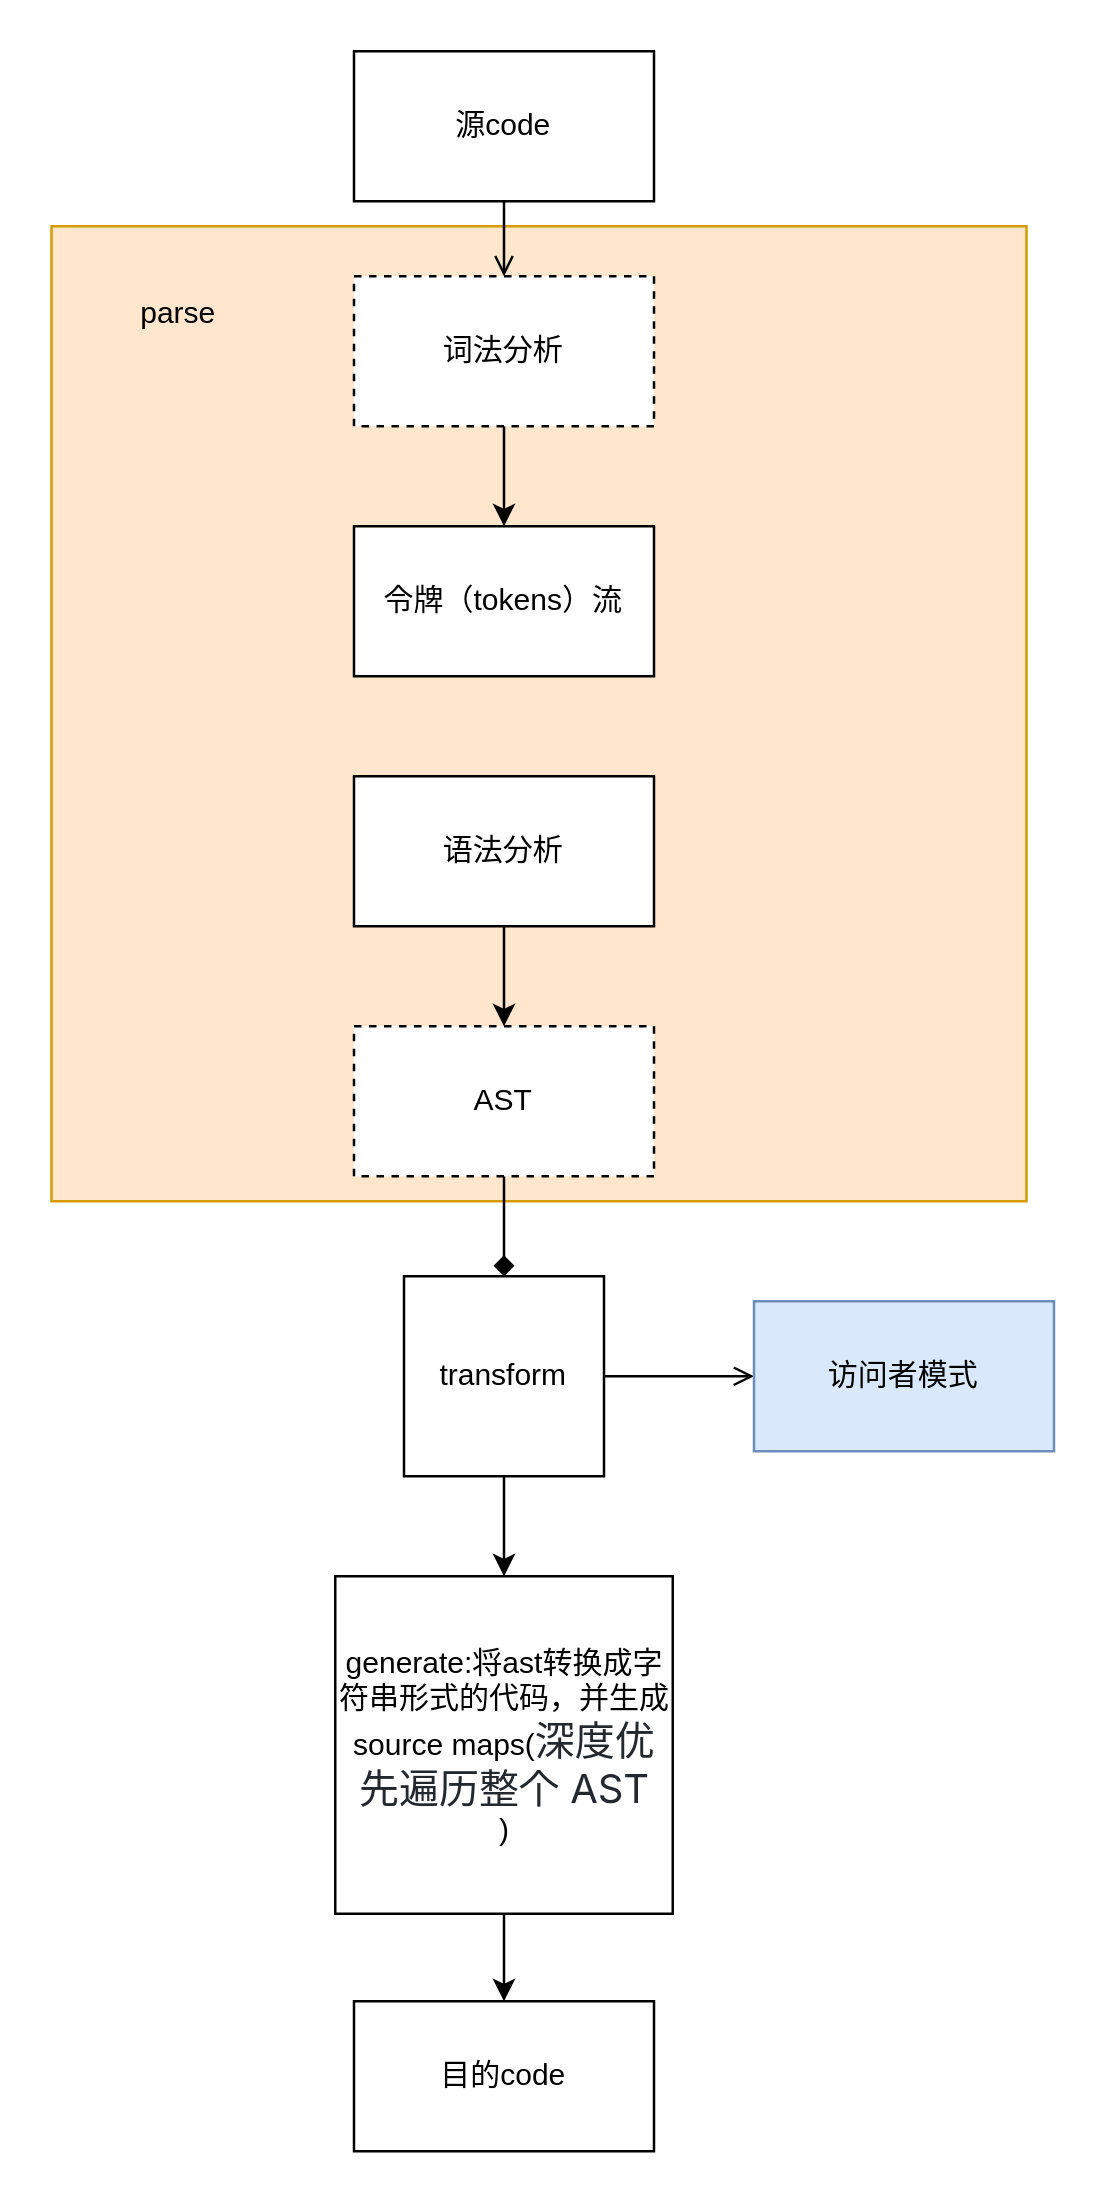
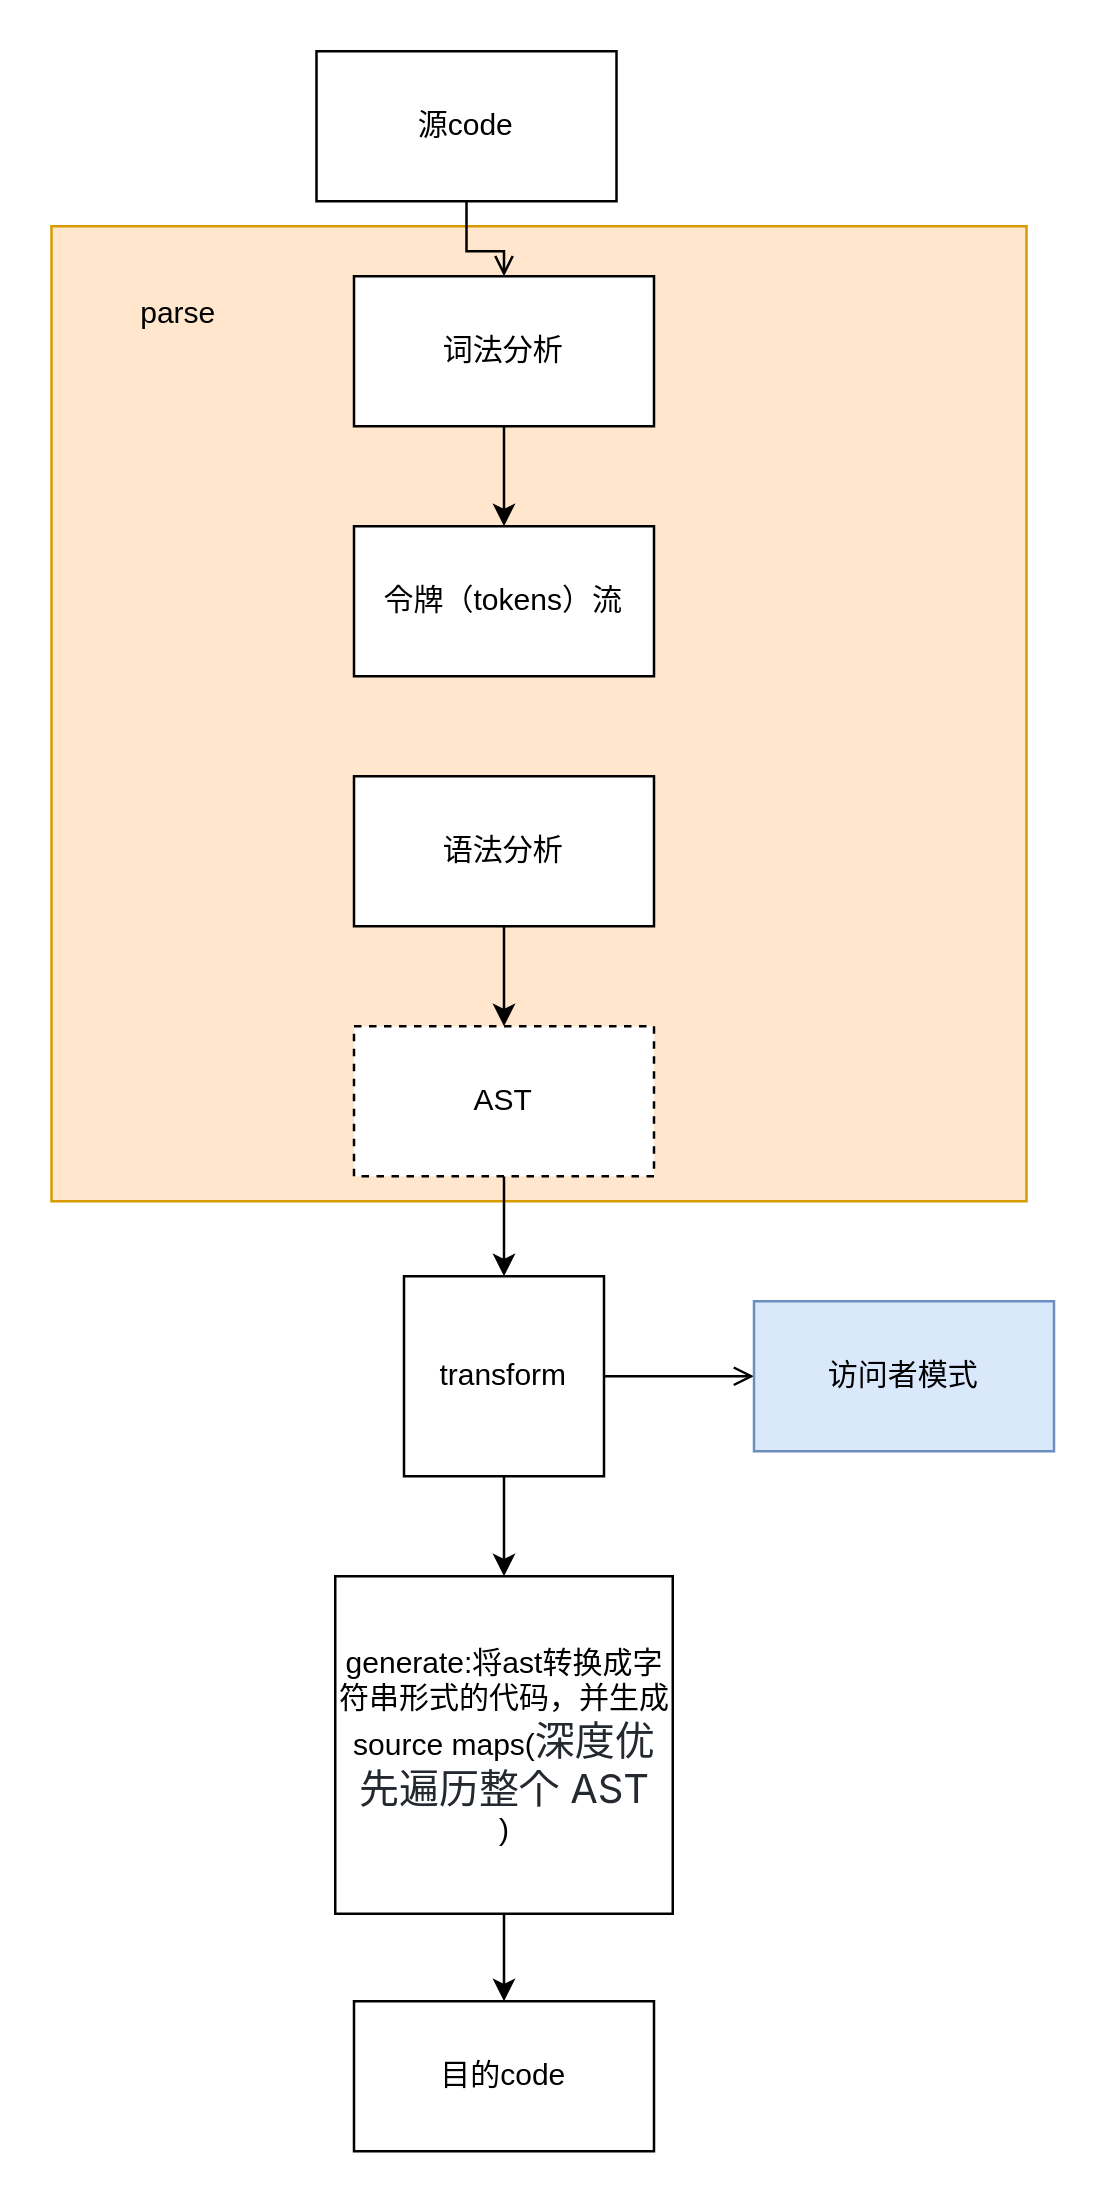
- <mxCell id="9" value="源code" style="rounded=0;whiteSpace=wrap;html=1;" parent="1" vertex="1"><mxGeometry x="141" y="20" width="120" height="60" as="geometry" /></mxCell>
+ <mxCell id="9" value="源code" style="rounded=0;whiteSpace=wrap;html=1;" parent="1" vertex="1"><mxGeometry x="126" y="20" width="120" height="60" as="geometry" /></mxCell>
- <mxCell id="11" value="词法分析" style="whiteSpace=wrap;html=1;rounded=0;dashed=1;" parent="1" vertex="1"><mxGeometry x="141" y="110" width="120" height="60" as="geometry" /></mxCell>
+ <mxCell id="11" value="词法分析" style="whiteSpace=wrap;html=1;rounded=0;" parent="1" vertex="1"><mxGeometry x="141" y="110" width="120" height="60" as="geometry" /></mxCell>
- <mxCell id="15" value="" style="edgeStyle=orthogonalEdgeStyle;rounded=0;orthogonalLoop=1;jettySize=auto;html=1;endArrow=diamond;" parent="1" source="16" target="5" edge="1"><mxGeometry relative="1" as="geometry" /></mxCell>
+ <mxCell id="15" value="" style="edgeStyle=orthogonalEdgeStyle;rounded=0;orthogonalLoop=1;jettySize=auto;html=1;" parent="1" source="16" target="5" edge="1"><mxGeometry relative="1" as="geometry" /></mxCell>
